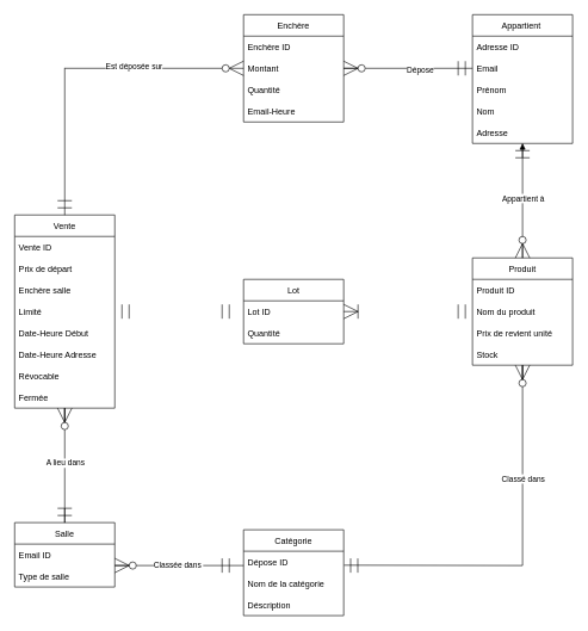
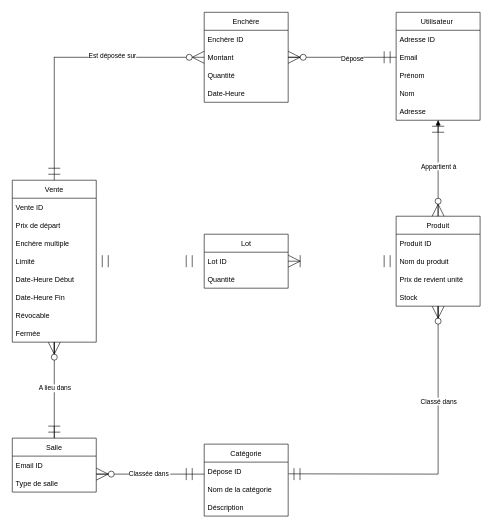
- <mxCell id="31" value="Appartient " style="swimlane;fontStyle=0;childLayout=stackLayout;horizontal=1;startSize=30;horizontalStack=0;resizeParent=1;resizeParentMax=0;resizeLast=0;collapsible=1;marginBottom=0;" vertex="1" parent="1"><mxGeometry x="660" y="20" width="140" height="180" as="geometry" /></mxCell>
+ <mxCell id="31" value="Utilisateur " style="swimlane;fontStyle=0;childLayout=stackLayout;horizontal=1;startSize=30;horizontalStack=0;resizeParent=1;resizeParentMax=0;resizeLast=0;collapsible=1;marginBottom=0;" vertex="1" parent="1"><mxGeometry x="660" y="20" width="140" height="180" as="geometry" /></mxCell>
- <mxCell id="30" value="Email-Heure" style="text;strokeColor=none;fillColor=none;align=left;verticalAlign=middle;spacingLeft=4;spacingRight=4;overflow=hidden;points=[[0,0.5],[1,0.5]];portConstraint=eastwest;rotatable=0;" vertex="1" parent="26"><mxGeometry y="120" width="140" height="30" as="geometry" /></mxCell>
+ <mxCell id="30" value="Date-Heure" style="text;strokeColor=none;fillColor=none;align=left;verticalAlign=middle;spacingLeft=4;spacingRight=4;overflow=hidden;points=[[0,0.5],[1,0.5]];portConstraint=eastwest;rotatable=0;" vertex="1" parent="26"><mxGeometry y="120" width="140" height="30" as="geometry" /></mxCell>
- <mxCell id="5" value="Enchère salle" style="text;strokeColor=none;fillColor=none;align=left;verticalAlign=middle;spacingLeft=4;spacingRight=4;overflow=hidden;points=[[0,0.5],[1,0.5]];portConstraint=eastwest;rotatable=0;" vertex="1" parent="2"><mxGeometry y="90" width="140" height="30" as="geometry" /></mxCell>
+ <mxCell id="5" value="Enchère multiple" style="text;strokeColor=none;fillColor=none;align=left;verticalAlign=middle;spacingLeft=4;spacingRight=4;overflow=hidden;points=[[0,0.5],[1,0.5]];portConstraint=eastwest;rotatable=0;" vertex="1" parent="2"><mxGeometry y="90" width="140" height="30" as="geometry" /></mxCell>
- <mxCell id="8" value="Date-Heure Adresse" style="text;strokeColor=none;fillColor=none;align=left;verticalAlign=middle;spacingLeft=4;spacingRight=4;overflow=hidden;points=[[0,0.5],[1,0.5]];portConstraint=eastwest;rotatable=0;" vertex="1" parent="2"><mxGeometry y="180" width="140" height="30" as="geometry" /></mxCell>
+ <mxCell id="8" value="Date-Heure Fin" style="text;strokeColor=none;fillColor=none;align=left;verticalAlign=middle;spacingLeft=4;spacingRight=4;overflow=hidden;points=[[0,0.5],[1,0.5]];portConstraint=eastwest;rotatable=0;" vertex="1" parent="2"><mxGeometry y="180" width="140" height="30" as="geometry" /></mxCell>
